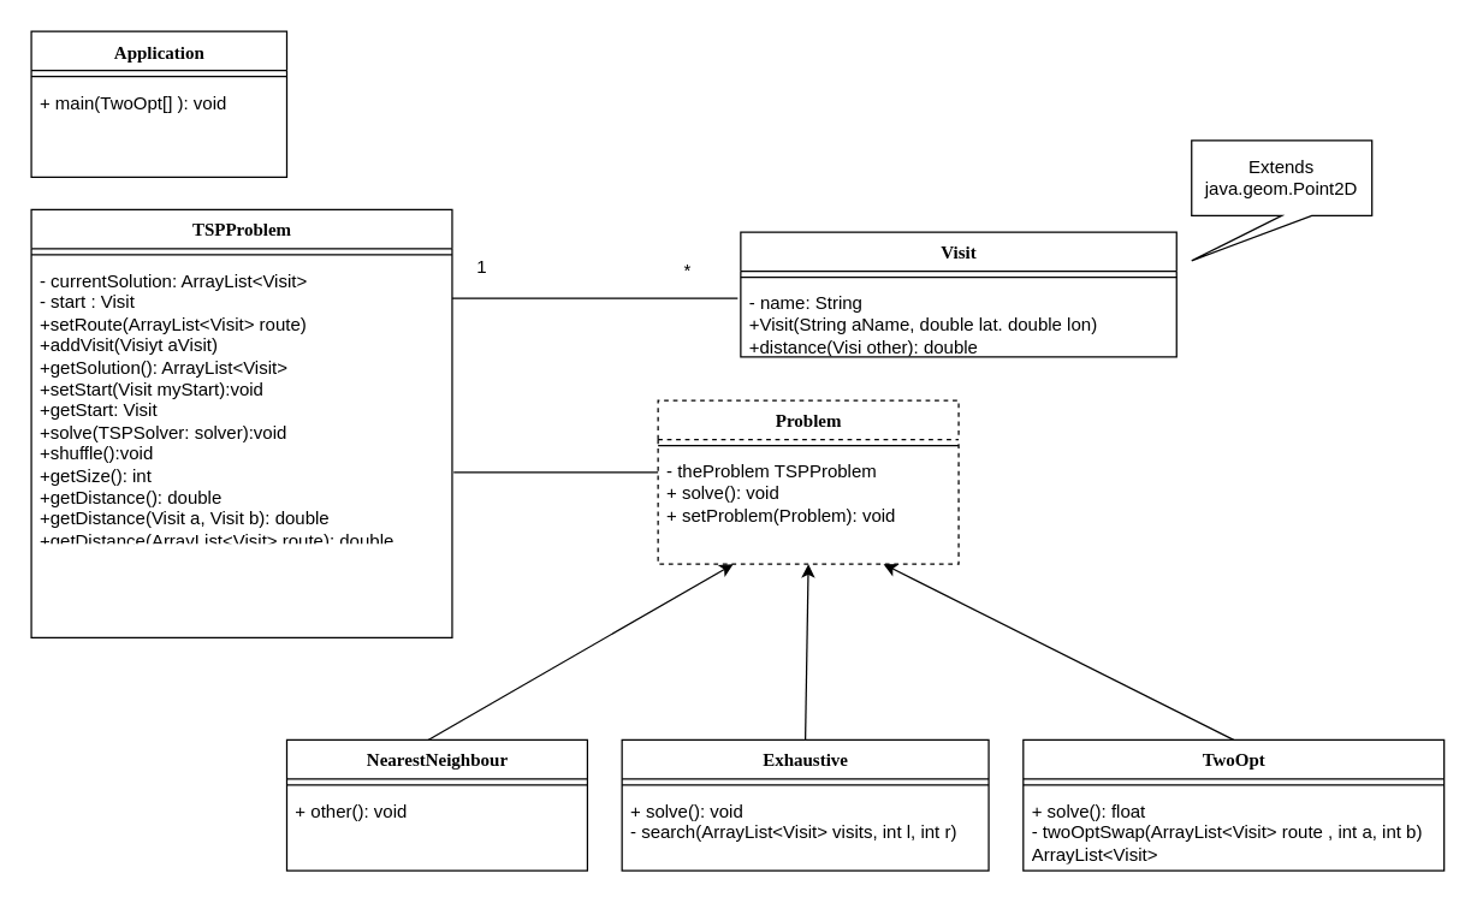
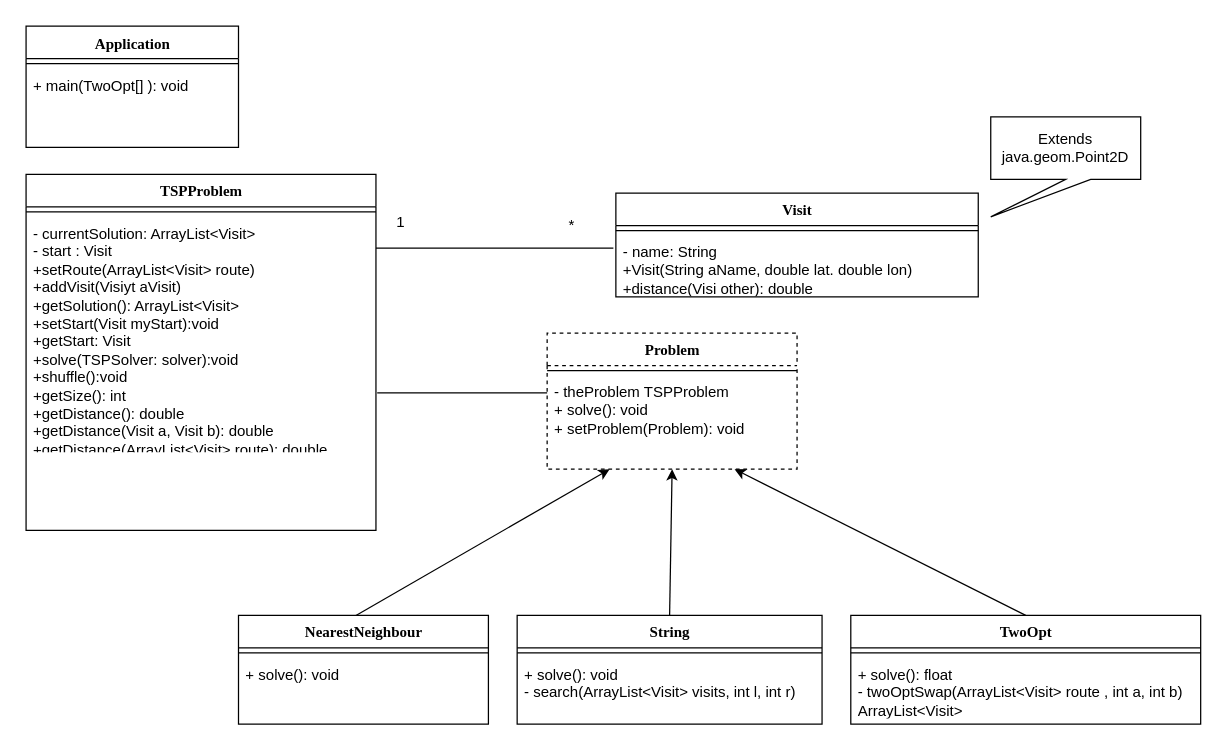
- <mxCell id="24" value="Exhaustive" style="swimlane;html=1;fontStyle=1;align=center;verticalAlign=top;childLayout=stackLayout;horizontal=1;startSize=26;horizontalStack=0;resizeParent=1;resizeLast=0;collapsible=1;marginBottom=0;swimlaneFillColor=#ffffff;rounded=0;shadow=0;comic=0;labelBackgroundColor=none;strokeColor=#000000;strokeWidth=1;fillColor=none;fontFamily=Verdana;fontSize=12;fontColor=#000000;" vertex="1" parent="1"><mxGeometry x="413" y="492" width="244" height="87" as="geometry" /></mxCell>
+ <mxCell id="24" value="String" style="swimlane;html=1;fontStyle=1;align=center;verticalAlign=top;childLayout=stackLayout;horizontal=1;startSize=26;horizontalStack=0;resizeParent=1;resizeLast=0;collapsible=1;marginBottom=0;swimlaneFillColor=#ffffff;rounded=0;shadow=0;comic=0;labelBackgroundColor=none;strokeColor=#000000;strokeWidth=1;fillColor=none;fontFamily=Verdana;fontSize=12;fontColor=#000000;" vertex="1" parent="1"><mxGeometry x="413" y="492" width="244" height="87" as="geometry" /></mxCell>
- <mxCell id="14" value="+ other(): void" style="text;html=1;strokeColor=none;fillColor=none;align=left;verticalAlign=top;spacingLeft=4;spacingRight=4;whiteSpace=wrap;overflow=hidden;rotatable=0;points=[[0,0.5],[1,0.5]];portConstraint=eastwest;" parent="12" vertex="1"><mxGeometry y="34" width="200" height="26" as="geometry" /></mxCell>
+ <mxCell id="14" value="+ solve(): void" style="text;html=1;strokeColor=none;fillColor=none;align=left;verticalAlign=top;spacingLeft=4;spacingRight=4;whiteSpace=wrap;overflow=hidden;rotatable=0;points=[[0,0.5],[1,0.5]];portConstraint=eastwest;" parent="12" vertex="1"><mxGeometry y="34" width="200" height="26" as="geometry" /></mxCell>
